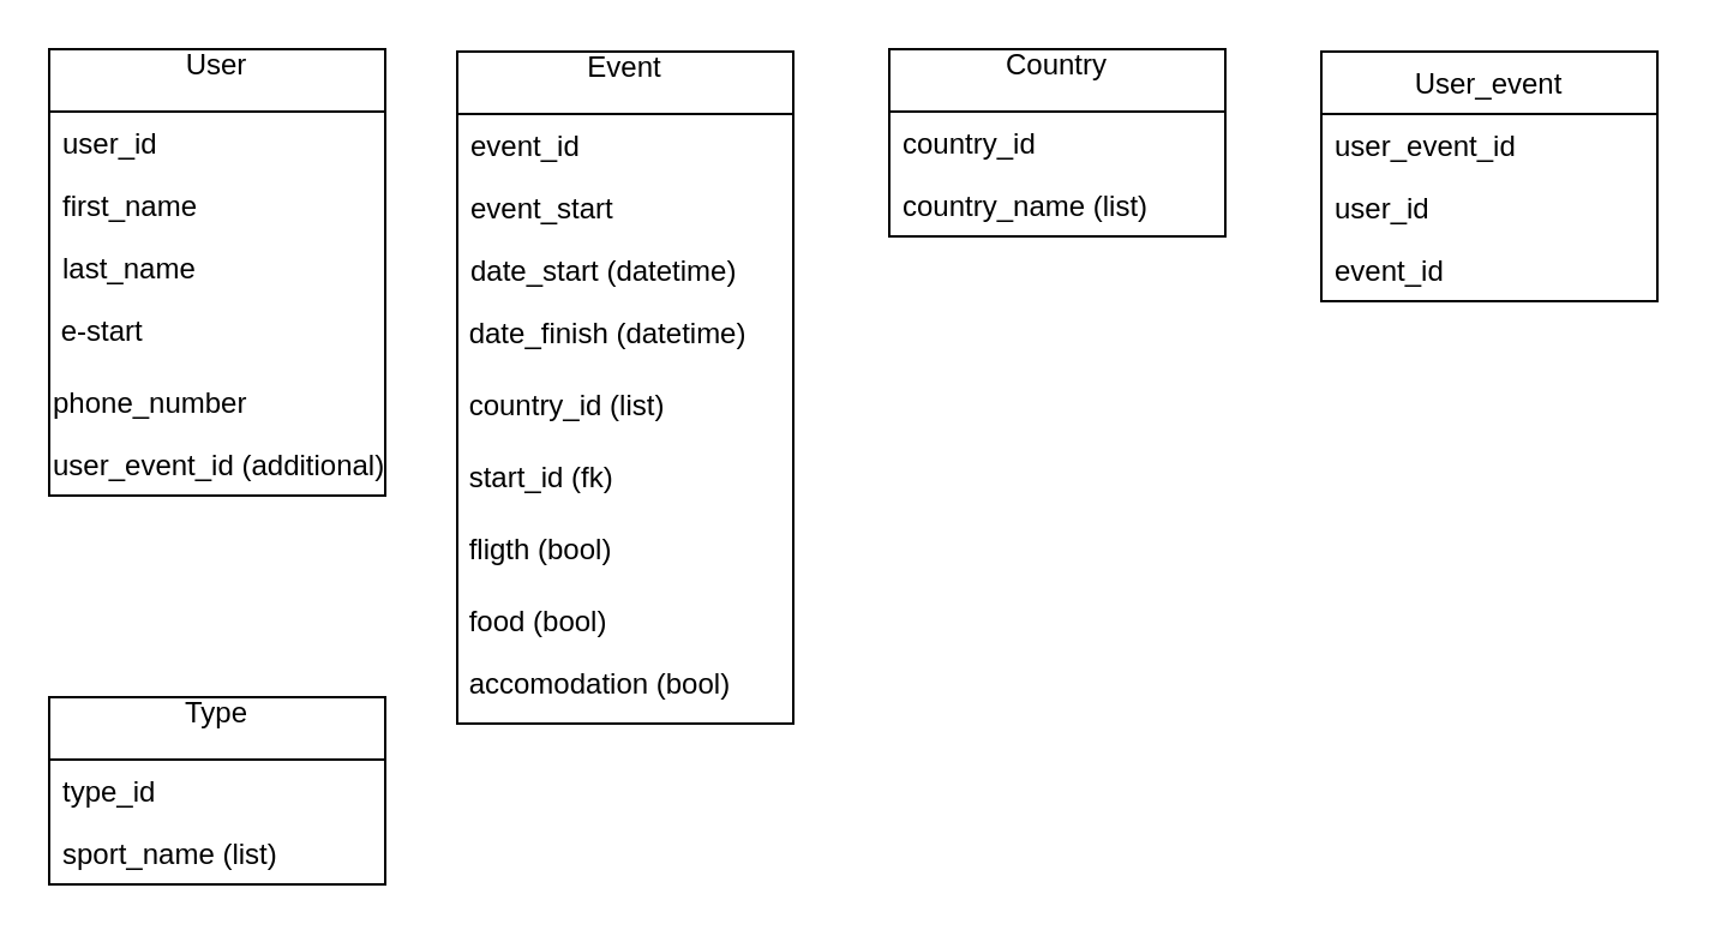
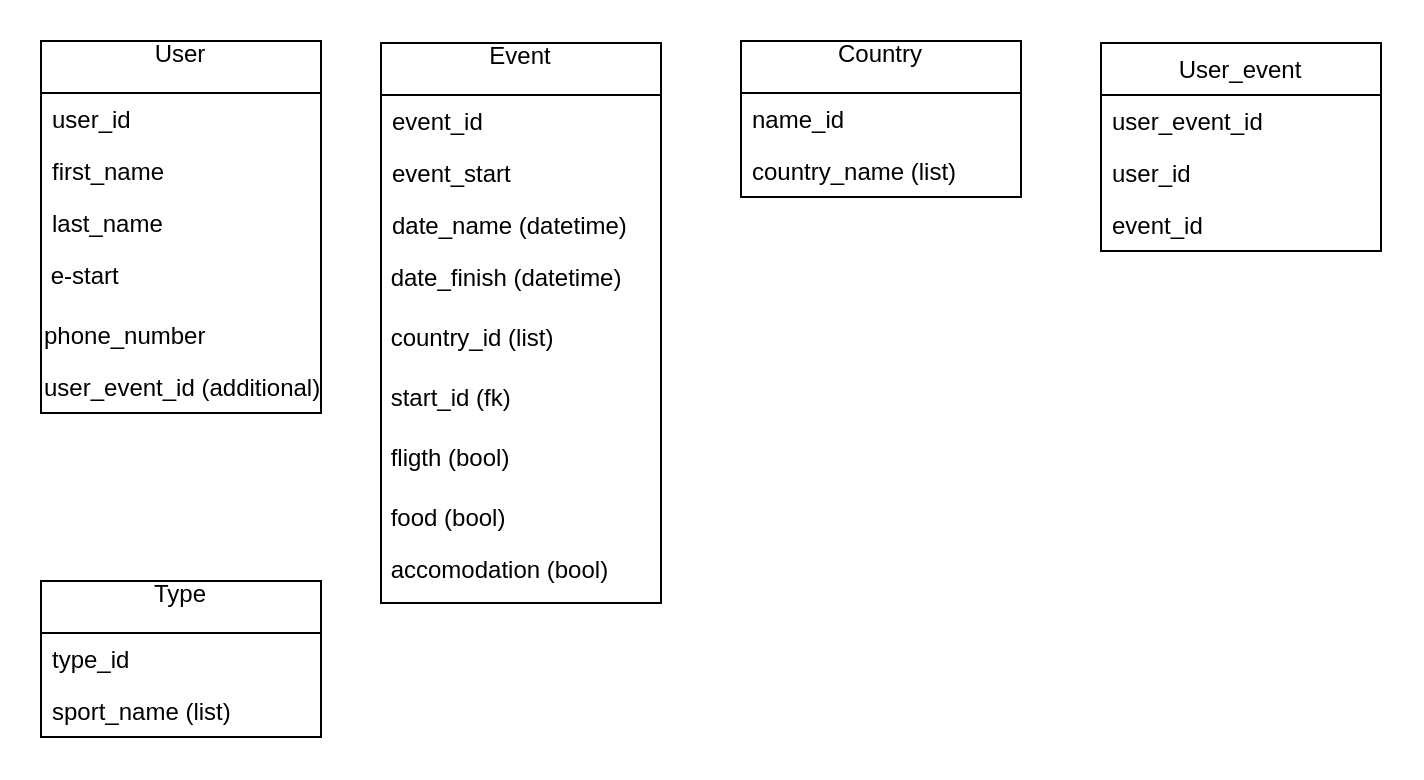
- <mxCell id="23" value="country_id&#10;" style="text;strokeColor=none;fillColor=none;align=left;verticalAlign=top;spacingLeft=4;spacingRight=4;overflow=hidden;rotatable=0;points=[[0,0.5],[1,0.5]];portConstraint=eastwest;" vertex="1" parent="22"><mxGeometry y="26" width="140" height="26" as="geometry" /></mxCell>
+ <mxCell id="23" value="name_id&#10;" style="text;strokeColor=none;fillColor=none;align=left;verticalAlign=top;spacingLeft=4;spacingRight=4;overflow=hidden;rotatable=0;points=[[0,0.5],[1,0.5]];portConstraint=eastwest;" vertex="1" parent="22"><mxGeometry y="26" width="140" height="26" as="geometry" /></mxCell>
- <mxCell id="12" value="date_start (datetime)" style="text;strokeColor=none;fillColor=none;align=left;verticalAlign=top;spacingLeft=4;spacingRight=4;overflow=hidden;rotatable=0;points=[[0,0.5],[1,0.5]];portConstraint=eastwest;" vertex="1" parent="9"><mxGeometry y="78" width="140" height="26" as="geometry" /></mxCell>
+ <mxCell id="12" value="date_name (datetime)" style="text;strokeColor=none;fillColor=none;align=left;verticalAlign=top;spacingLeft=4;spacingRight=4;overflow=hidden;rotatable=0;points=[[0,0.5],[1,0.5]];portConstraint=eastwest;" vertex="1" parent="9"><mxGeometry y="78" width="140" height="26" as="geometry" /></mxCell>
